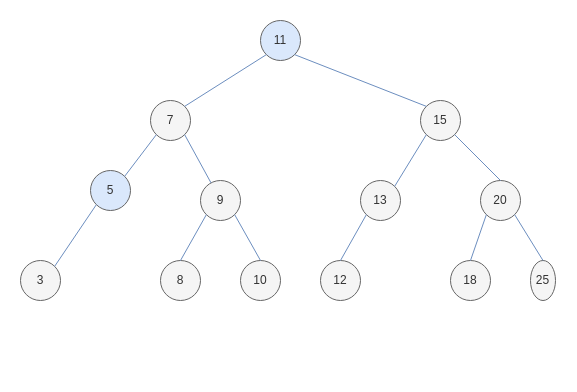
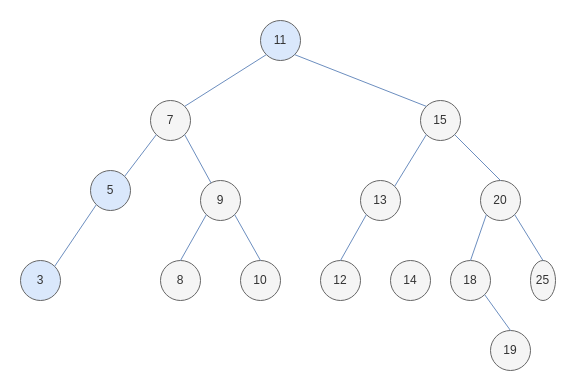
- <mxCell id="7" value="3" style="ellipse;whiteSpace=wrap;html=1;aspect=fixed;fillColor=#f5f5f5;strokeColor=#666666;fontColor=#333333;" vertex="1" parent="1"><mxGeometry x="20" y="260" width="40" height="40" as="geometry" /></mxCell>
+ <mxCell id="7" value="3" style="ellipse;whiteSpace=wrap;html=1;aspect=fixed;fillColor=#dae8fc;strokeColor=#666666;fontColor=#333333;" vertex="1" parent="1"><mxGeometry x="20" y="260" width="40" height="40" as="geometry" /></mxCell>
+ <mxCell id="13" value="14" style="ellipse;whiteSpace=wrap;html=1;aspect=fixed;fillColor=#f5f5f5;strokeColor=#666666;fontColor=#333333;" vertex="1" parent="1"><mxGeometry x="390" y="260" width="40" height="40" as="geometry" /></mxCell>
+ <mxCell id="28" value="" style="endArrow=none;html=1;exitX=0.5;exitY=0;exitDx=0;exitDy=0;entryX=1;entryY=1;entryDx=0;entryDy=0;fillColor=#dae8fc;strokeColor=#6c8ebf;" edge="1" parent="1" source="16" target="14"><mxGeometry width="50" height="50" relative="1" as="geometry"><mxPoint x="164.142" y="295.858" as="sourcePoint" /><mxPoint x="215.858" y="244.142" as="targetPoint" /></mxGeometry></mxCell>
+ <mxCell id="16" value="19" style="ellipse;whiteSpace=wrap;html=1;aspect=fixed;fillColor=#f5f5f5;strokeColor=#666666;fontColor=#333333;" vertex="1" parent="1"><mxGeometry x="490" y="330" width="40" height="40" as="geometry" /></mxCell>
